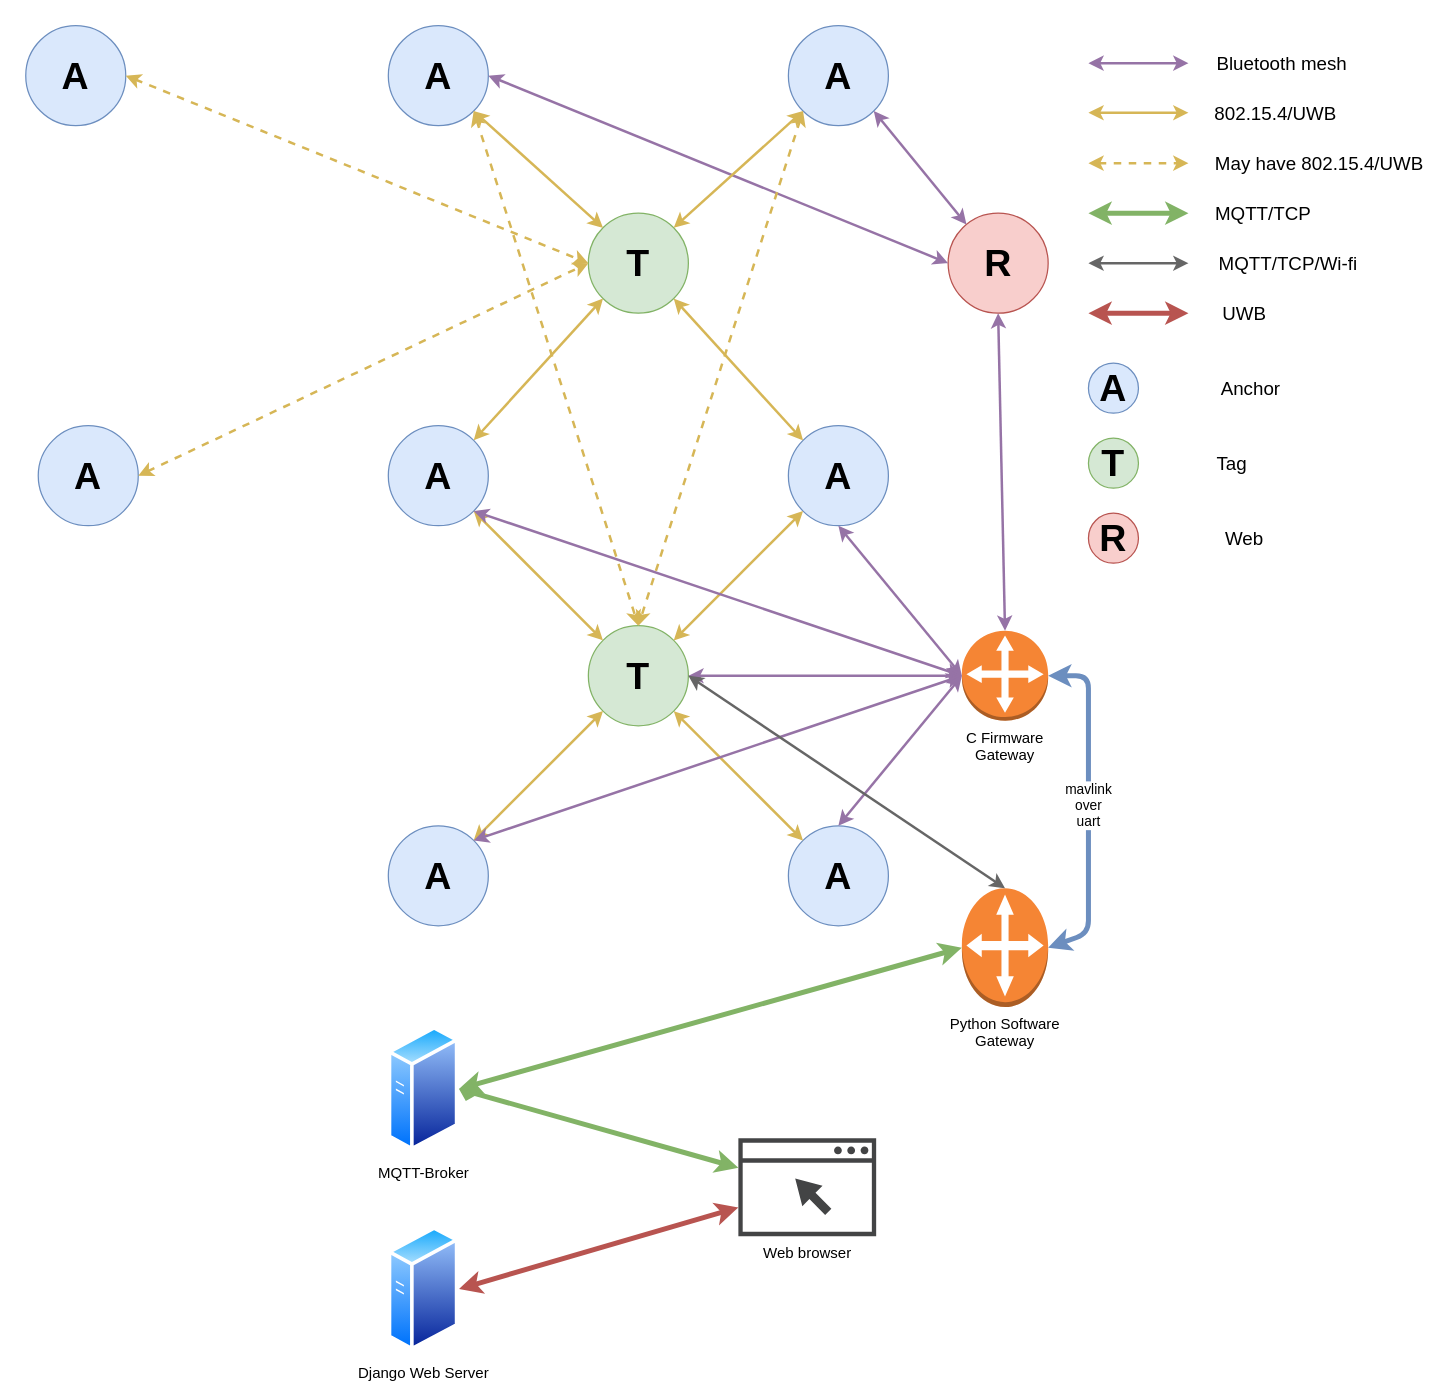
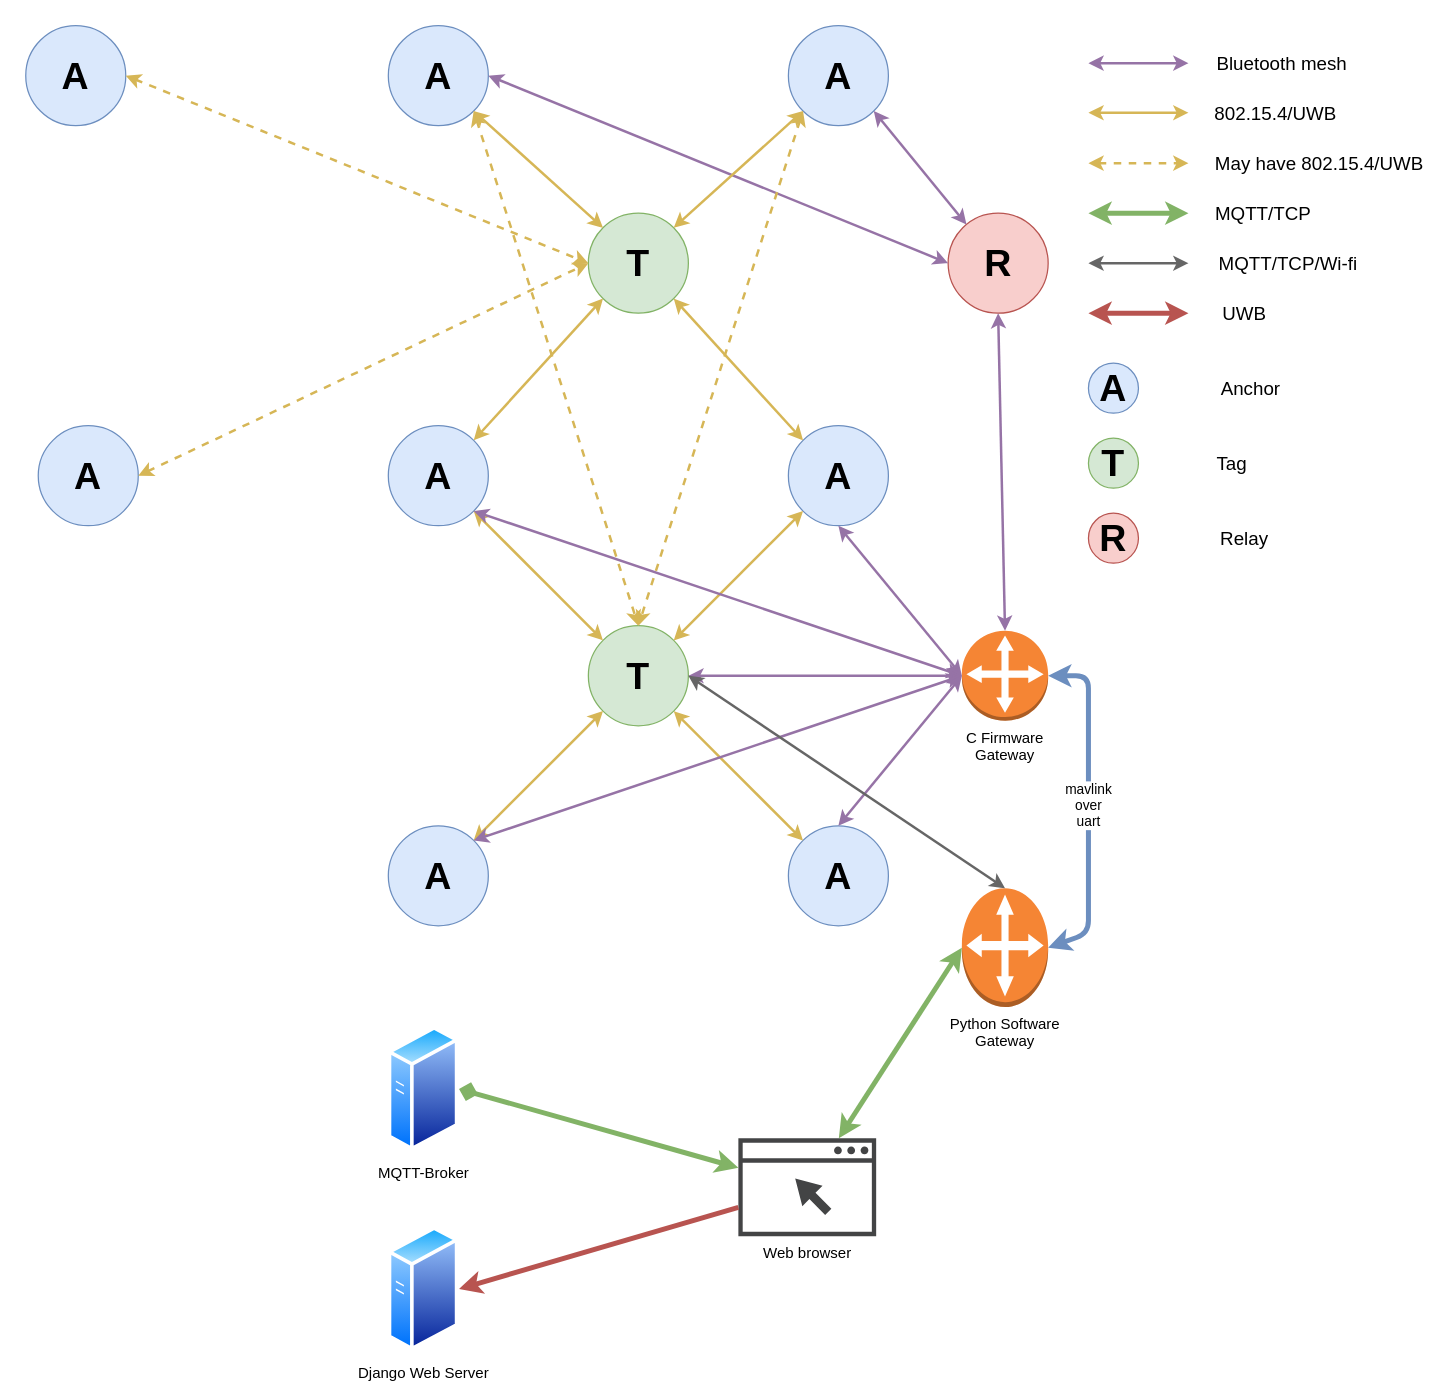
- <mxCell id="56" value="&lt;font style=&quot;font-size: 15px&quot;&gt;Web&lt;/font&gt;" style="text;html=1;strokeColor=none;fillColor=none;align=center;verticalAlign=middle;whiteSpace=wrap;rounded=0;" parent="1" vertex="1"><mxGeometry x="970" y="420" width="50" height="20" as="geometry" /></mxCell>
+ <mxCell id="56" value="&lt;font style=&quot;font-size: 15px&quot;&gt;Relay&lt;/font&gt;" style="text;html=1;strokeColor=none;fillColor=none;align=center;verticalAlign=middle;whiteSpace=wrap;rounded=0;" parent="1" vertex="1"><mxGeometry x="970" y="420" width="50" height="20" as="geometry" /></mxCell>
- <mxCell id="7" value="" style="endArrow=classic;startArrow=classic;html=1;entryX=1;entryY=0.5;entryDx=0;entryDy=0;fillColor=#d5e8d4;strokeColor=#82b366;strokeWidth=4;exitX=0;exitY=0.5;exitDx=0;exitDy=0;exitPerimeter=0;" parent="1" source="4" target="3" edge="1"><mxGeometry x="-0.053" y="5" width="50" height="50" relative="1" as="geometry"><mxPoint x="700" y="790" as="sourcePoint" /><mxPoint x="440" y="887.63" as="targetPoint" /><mxPoint as="offset" /></mxGeometry></mxCell>
+ <mxCell id="7" value="" style="endArrow=classic;startArrow=classic;html=1;fillColor=#d5e8d4;strokeColor=#82b366;strokeWidth=4;exitX=0;exitY=0.5;exitDx=0;exitDy=0;exitPerimeter=0;" parent="1" source="4" target="5" edge="1"><mxGeometry x="-0.053" y="5" width="50" height="50" relative="1" as="geometry"><mxPoint x="700" y="790" as="sourcePoint" /><mxPoint x="440" y="887.63" as="targetPoint" /><mxPoint as="offset" /></mxGeometry></mxCell>
- <mxCell id="9" value="" style="endArrow=classic;startArrow=classic;html=1;exitX=1;exitY=0.5;exitDx=0;exitDy=0;fillColor=#f8cecc;strokeColor=#b85450;strokeWidth=4;" parent="1" source="8" target="5" edge="1"><mxGeometry width="50" height="50" relative="1" as="geometry"><mxPoint x="630" y="1033.13" as="sourcePoint" /><mxPoint x="680" y="983.13" as="targetPoint" /></mxGeometry></mxCell>
+ <mxCell id="9" value="" style="endArrow=none;startArrow=classic;html=1;exitX=1;exitY=0.5;exitDx=0;exitDy=0;fillColor=#f8cecc;strokeColor=#b85450;strokeWidth=4;" parent="1" source="8" target="5" edge="1"><mxGeometry width="50" height="50" relative="1" as="geometry"><mxPoint x="630" y="1033.13" as="sourcePoint" /><mxPoint x="680" y="983.13" as="targetPoint" /></mxGeometry></mxCell>
